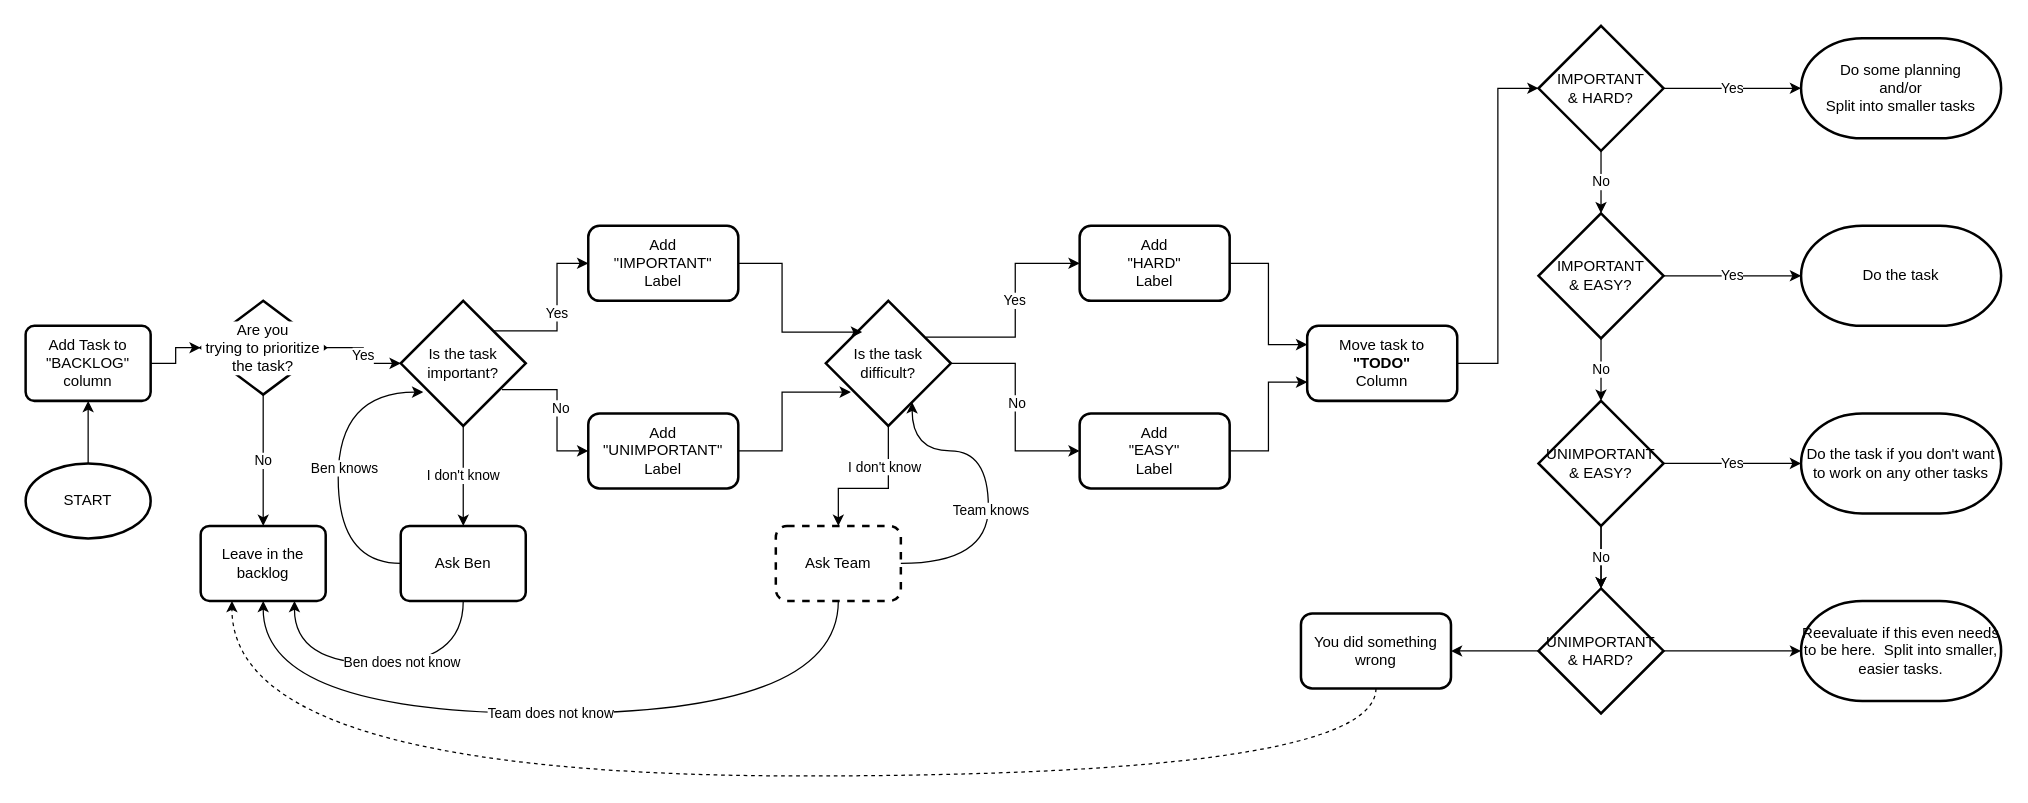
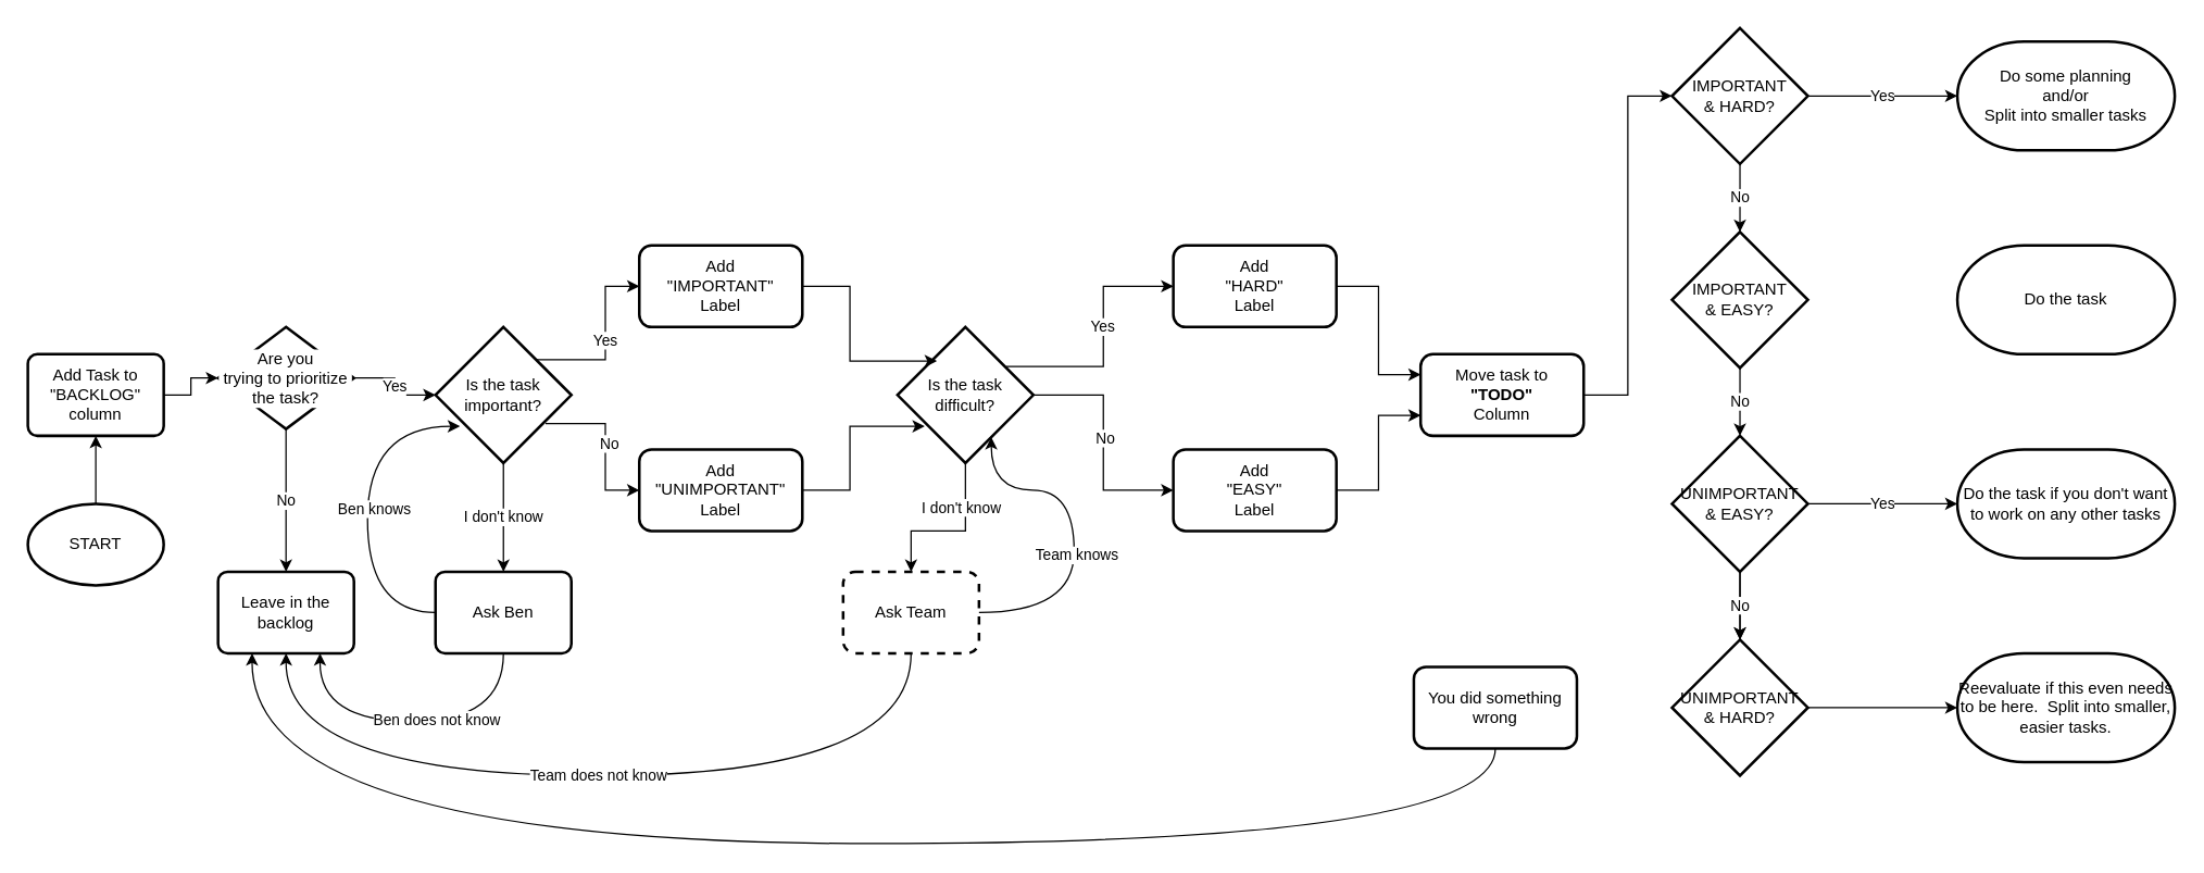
- <mxCell id="29" value="Yes" style="edgeStyle=orthogonalEdgeStyle;curved=1;rounded=0;orthogonalLoop=1;jettySize=auto;html=1;exitX=1;exitY=0.5;exitDx=0;exitDy=0;exitPerimeter=0;" parent="1" source="51" target="33" edge="1"><mxGeometry relative="1" as="geometry"><mxPoint x="1570" y="230" as="sourcePoint" /></mxGeometry></mxCell>
- <mxCell id="48" value="" style="edgeStyle=orthogonalEdgeStyle;rounded=0;orthogonalLoop=1;jettySize=auto;html=1;" edge="1" parent="1" source="49" target="59"><mxGeometry relative="1" as="geometry" /></mxCell>
- <mxCell id="58" style="edgeStyle=orthogonalEdgeStyle;rounded=0;orthogonalLoop=1;jettySize=auto;html=1;entryX=0.25;entryY=1;entryDx=0;entryDy=0;curved=1;dashed=1;" edge="1" parent="1" source="59" target="9"><mxGeometry relative="1" as="geometry"><Array as="points"><mxPoint x="1100" y="620" /><mxPoint x="185" y="620" /></Array></mxGeometry></mxCell>
+ <mxCell id="58" style="edgeStyle=orthogonalEdgeStyle;rounded=0;orthogonalLoop=1;jettySize=auto;html=1;entryX=0.25;entryY=1;entryDx=0;entryDy=0;curved=1;" edge="1" parent="1" source="59" target="9"><mxGeometry relative="1" as="geometry"><Array as="points"><mxPoint x="1100" y="620" /><mxPoint x="185" y="620" /></Array></mxGeometry></mxCell>
